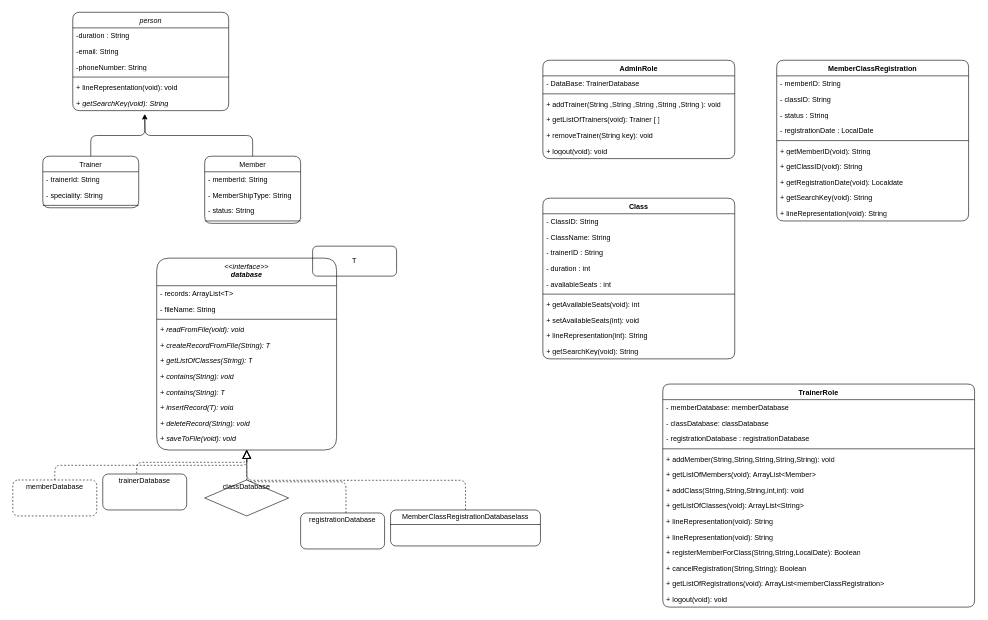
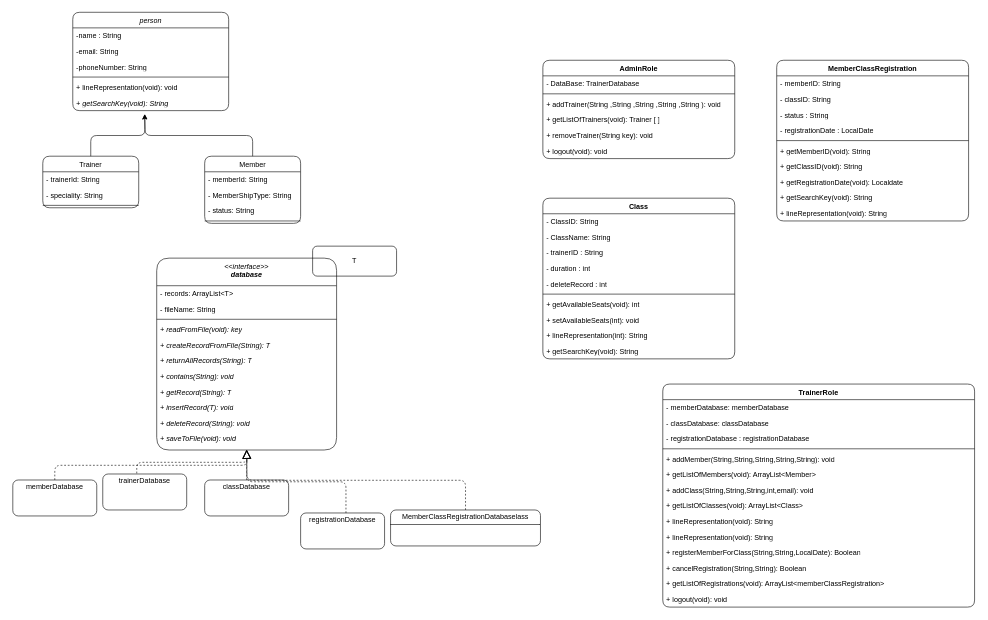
- <mxCell id="3" value="-duration : String" style="text;strokeColor=none;fillColor=none;align=left;verticalAlign=top;spacingLeft=4;spacingRight=4;overflow=hidden;rotatable=0;points=[[0,0.5],[1,0.5]];portConstraint=eastwest;whiteSpace=wrap;html=1;" vertex="1" parent="2"><mxGeometry y="26" width="260" height="26" as="geometry" /></mxCell>
+ <mxCell id="3" value="-name : String" style="text;strokeColor=none;fillColor=none;align=left;verticalAlign=top;spacingLeft=4;spacingRight=4;overflow=hidden;rotatable=0;points=[[0,0.5],[1,0.5]];portConstraint=eastwest;whiteSpace=wrap;html=1;" vertex="1" parent="2"><mxGeometry y="26" width="260" height="26" as="geometry" /></mxCell>
- <mxCell id="55" value="- avaliableSeats : int" style="text;strokeColor=none;fillColor=none;align=left;verticalAlign=top;spacingLeft=4;spacingRight=4;overflow=hidden;rotatable=0;points=[[0,0.5],[1,0.5]];portConstraint=eastwest;whiteSpace=wrap;html=1;fontFamily=Helvetica;fontSize=12;fontColor=default;fontStyle=0;" vertex="1" parent="50"><mxGeometry y="130" width="320" height="26" as="geometry" /></mxCell>
+ <mxCell id="55" value="- deleteRecord : int" style="text;strokeColor=none;fillColor=none;align=left;verticalAlign=top;spacingLeft=4;spacingRight=4;overflow=hidden;rotatable=0;points=[[0,0.5],[1,0.5]];portConstraint=eastwest;whiteSpace=wrap;html=1;fontFamily=Helvetica;fontSize=12;fontColor=default;fontStyle=0;" vertex="1" parent="50"><mxGeometry y="130" width="320" height="26" as="geometry" /></mxCell>
- <mxCell id="24" value="+ readFromFile(void): void" style="text;strokeColor=none;fillColor=none;align=left;verticalAlign=top;spacingLeft=4;spacingRight=4;overflow=hidden;rotatable=0;points=[[0,0.5],[1,0.5]];portConstraint=eastwest;whiteSpace=wrap;html=1;fontFamily=Helvetica;fontSize=12;fontColor=default;fontStyle=2;" vertex="1" parent="20"><mxGeometry y="106" width="300" height="26" as="geometry" /></mxCell>
+ <mxCell id="24" value="+ readFromFile(void): key" style="text;strokeColor=none;fillColor=none;align=left;verticalAlign=top;spacingLeft=4;spacingRight=4;overflow=hidden;rotatable=0;points=[[0,0.5],[1,0.5]];portConstraint=eastwest;whiteSpace=wrap;html=1;fontFamily=Helvetica;fontSize=12;fontColor=default;fontStyle=2;" vertex="1" parent="20"><mxGeometry y="106" width="300" height="26" as="geometry" /></mxCell>
- <mxCell id="26" value="+ getListOfClasses(String): T" style="text;strokeColor=none;fillColor=none;align=left;verticalAlign=top;spacingLeft=4;spacingRight=4;overflow=hidden;rotatable=0;points=[[0,0.5],[1,0.5]];portConstraint=eastwest;whiteSpace=wrap;html=1;fontFamily=Helvetica;fontSize=12;fontColor=default;fontStyle=2;" vertex="1" parent="20"><mxGeometry y="158" width="300" height="26" as="geometry" /></mxCell>
+ <mxCell id="26" value="+ returnAllRecords(String): T" style="text;strokeColor=none;fillColor=none;align=left;verticalAlign=top;spacingLeft=4;spacingRight=4;overflow=hidden;rotatable=0;points=[[0,0.5],[1,0.5]];portConstraint=eastwest;whiteSpace=wrap;html=1;fontFamily=Helvetica;fontSize=12;fontColor=default;fontStyle=2;" vertex="1" parent="20"><mxGeometry y="158" width="300" height="26" as="geometry" /></mxCell>
- <mxCell id="28" value="+ contains(String): T&lt;div&gt;&lt;br&gt;&lt;/div&gt;" style="text;strokeColor=none;fillColor=none;align=left;verticalAlign=top;spacingLeft=4;spacingRight=4;overflow=hidden;rotatable=0;points=[[0,0.5],[1,0.5]];portConstraint=eastwest;whiteSpace=wrap;html=1;fontFamily=Helvetica;fontSize=12;fontColor=default;fontStyle=2;" vertex="1" parent="20"><mxGeometry y="210" width="300" height="26" as="geometry" /></mxCell>
+ <mxCell id="28" value="+ getRecord(String): T&lt;div&gt;&lt;br&gt;&lt;/div&gt;" style="text;strokeColor=none;fillColor=none;align=left;verticalAlign=top;spacingLeft=4;spacingRight=4;overflow=hidden;rotatable=0;points=[[0,0.5],[1,0.5]];portConstraint=eastwest;whiteSpace=wrap;html=1;fontFamily=Helvetica;fontSize=12;fontColor=default;fontStyle=2;" vertex="1" parent="20"><mxGeometry y="210" width="300" height="26" as="geometry" /></mxCell>
- <mxCell id="79" value="+ addClass(String,String,String,int,int): void" style="text;strokeColor=none;fillColor=none;align=left;verticalAlign=top;spacingLeft=4;spacingRight=4;overflow=hidden;rotatable=0;points=[[0,0.5],[1,0.5]];portConstraint=eastwest;whiteSpace=wrap;html=1;fontFamily=Helvetica;fontSize=12;fontColor=default;fontStyle=0;" vertex="1" parent="72"><mxGeometry y="164" width="520" height="26" as="geometry" /></mxCell>
+ <mxCell id="79" value="+ addClass(String,String,String,int,email): void" style="text;strokeColor=none;fillColor=none;align=left;verticalAlign=top;spacingLeft=4;spacingRight=4;overflow=hidden;rotatable=0;points=[[0,0.5],[1,0.5]];portConstraint=eastwest;whiteSpace=wrap;html=1;fontFamily=Helvetica;fontSize=12;fontColor=default;fontStyle=0;" vertex="1" parent="72"><mxGeometry y="164" width="520" height="26" as="geometry" /></mxCell>
- <mxCell id="37" value="&lt;p style=&quot;margin:0px;margin-top:4px;text-align:center;&quot;&gt;&lt;/p&gt;&lt;div style=&quot;text-align: center; height: 2px;&quot;&gt;memberDatabase&lt;/div&gt;" style="verticalAlign=top;align=left;overflow=fill;html=1;whiteSpace=wrap;rounded=1;strokeColor=default;fontFamily=Helvetica;fontSize=12;fontColor=default;fontStyle=0;fillColor=none;dashed=1;" vertex="1" parent="1"><mxGeometry x="20" y="800" width="140" height="60" as="geometry" /></mxCell>
+ <mxCell id="37" value="&lt;p style=&quot;margin:0px;margin-top:4px;text-align:center;&quot;&gt;&lt;/p&gt;&lt;div style=&quot;text-align: center; height: 2px;&quot;&gt;memberDatabase&lt;/div&gt;" style="verticalAlign=top;align=left;overflow=fill;html=1;whiteSpace=wrap;rounded=1;strokeColor=default;fontFamily=Helvetica;fontSize=12;fontColor=default;fontStyle=0;fillColor=none;" vertex="1" parent="1"><mxGeometry x="20" y="800" width="140" height="60" as="geometry" /></mxCell>
- <mxCell id="34" value="&lt;p style=&quot;margin:0px;margin-top:4px;text-align:center;&quot;&gt;classDatabase&lt;/p&gt;" style="rhombus;verticalAlign=top;align=left;overflow=fill;html=1;whiteSpace=wrap;strokeColor=default;fontFamily=Helvetica;fontSize=12;fontColor=default;fontStyle=0;fillColor=none;" vertex="1" parent="1"><mxGeometry x="340" y="800" width="140" height="60" as="geometry" /></mxCell>
+ <mxCell id="34" value="&lt;p style=&quot;margin:0px;margin-top:4px;text-align:center;&quot;&gt;classDatabase&lt;/p&gt;" style="verticalAlign=top;align=left;overflow=fill;html=1;whiteSpace=wrap;rounded=1;strokeColor=default;fontFamily=Helvetica;fontSize=12;fontColor=default;fontStyle=0;fillColor=none;" vertex="1" parent="1"><mxGeometry x="340" y="800" width="140" height="60" as="geometry" /></mxCell>
- <mxCell id="80" value="+ getListOfClasses(void): ArrayList&amp;lt;String&amp;gt;" style="text;strokeColor=none;fillColor=none;align=left;verticalAlign=top;spacingLeft=4;spacingRight=4;overflow=hidden;rotatable=0;points=[[0,0.5],[1,0.5]];portConstraint=eastwest;whiteSpace=wrap;html=1;fontFamily=Helvetica;fontSize=12;fontColor=default;fontStyle=0;" vertex="1" parent="72"><mxGeometry y="190" width="520" height="26" as="geometry" /></mxCell>
+ <mxCell id="80" value="+ getListOfClasses(void): ArrayList&amp;lt;Class&amp;gt;" style="text;strokeColor=none;fillColor=none;align=left;verticalAlign=top;spacingLeft=4;spacingRight=4;overflow=hidden;rotatable=0;points=[[0,0.5],[1,0.5]];portConstraint=eastwest;whiteSpace=wrap;html=1;fontFamily=Helvetica;fontSize=12;fontColor=default;fontStyle=0;" vertex="1" parent="72"><mxGeometry y="190" width="520" height="26" as="geometry" /></mxCell>
